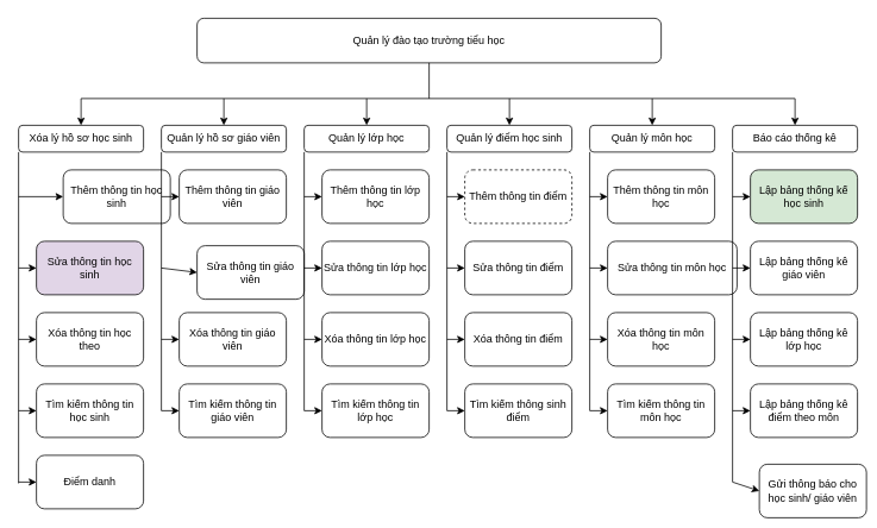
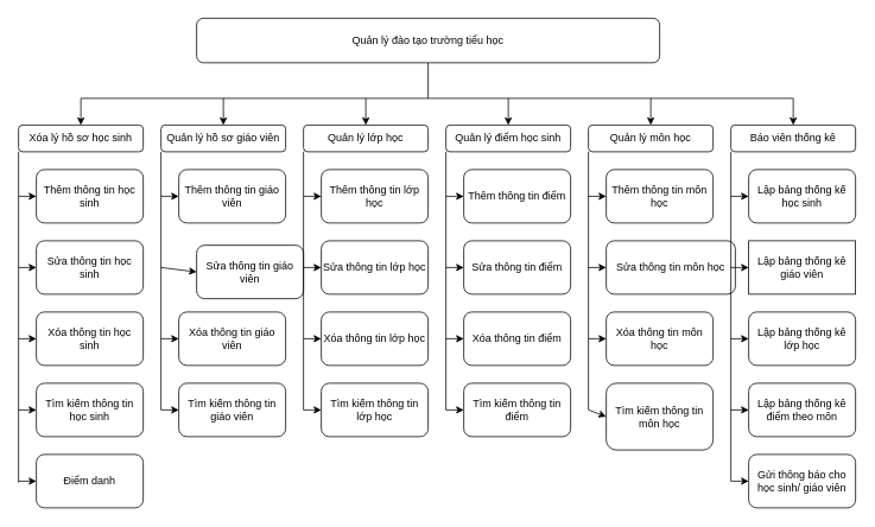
- <mxCell id="8" value="Báo cáo thống kê" style="rounded=1;whiteSpace=wrap;html=1;" vertex="1" parent="1"><mxGeometry x="820" y="140" width="140" height="30" as="geometry" /></mxCell>
+ <mxCell id="8" value="Báo viên thống kê" style="rounded=1;whiteSpace=wrap;html=1;" vertex="1" parent="1"><mxGeometry x="820" y="140" width="140" height="30" as="geometry" /></mxCell>
- <mxCell id="17" value="Thêm thông tin học sinh" style="rounded=1;whiteSpace=wrap;html=1;" vertex="1" parent="1"><mxGeometry x="70" y="190" width="120" height="60" as="geometry" /></mxCell>
+ <mxCell id="17" value="Thêm thông tin học sinh" style="rounded=1;whiteSpace=wrap;html=1;" vertex="1" parent="1"><mxGeometry x="40" y="190" width="120" height="60" as="geometry" /></mxCell>
- <mxCell id="46" value="Thêm thông tin điểm" style="rounded=1;whiteSpace=wrap;html=1;dashed=1;" vertex="1" parent="1"><mxGeometry x="520" y="190" width="120" height="60" as="geometry" /></mxCell>
+ <mxCell id="46" value="Thêm thông tin điểm" style="rounded=1;whiteSpace=wrap;html=1;" vertex="1" parent="1"><mxGeometry x="520" y="190" width="120" height="60" as="geometry" /></mxCell>
- <mxCell id="64" value="Lập bảng thống kế học sinh" style="rounded=1;whiteSpace=wrap;html=1;fillColor=#d5e8d4;" vertex="1" parent="1"><mxGeometry x="840" y="190" width="120" height="60" as="geometry" /></mxCell>
+ <mxCell id="64" value="Lập bảng thống kế học sinh" style="rounded=1;whiteSpace=wrap;html=1;" vertex="1" parent="1"><mxGeometry x="840" y="190" width="120" height="60" as="geometry" /></mxCell>
- <mxCell id="18" value="Sửa thông tin học sinh" style="rounded=1;whiteSpace=wrap;html=1;fillColor=#e1d5e7;" vertex="1" parent="1"><mxGeometry x="40" y="270" width="120" height="60" as="geometry" /></mxCell>
+ <mxCell id="18" value="Sửa thông tin học sinh" style="rounded=1;whiteSpace=wrap;html=1;" vertex="1" parent="1"><mxGeometry x="40" y="270" width="120" height="60" as="geometry" /></mxCell>
- <mxCell id="65" value="Lập bảng thống kê giáo viên" style="rounded=1;whiteSpace=wrap;html=1;" vertex="1" parent="1"><mxGeometry x="840" y="270" width="120" height="60" as="geometry" /></mxCell>
+ <mxCell id="65" value="Lập bảng thống kê giáo viên" style="whiteSpace=wrap;html=1;rounded=0;" vertex="1" parent="1"><mxGeometry x="840" y="270" width="120" height="60" as="geometry" /></mxCell>
- <mxCell id="19" value="Xóa thông tin học theo" style="rounded=1;whiteSpace=wrap;html=1;" vertex="1" parent="1"><mxGeometry x="40" y="350" width="120" height="60" as="geometry" /></mxCell>
+ <mxCell id="19" value="Xóa thông tin học sinh" style="rounded=1;whiteSpace=wrap;html=1;" vertex="1" parent="1"><mxGeometry x="40" y="350" width="120" height="60" as="geometry" /></mxCell>
- <mxCell id="49" value="Tìm kiếm thông sinh điểm" style="rounded=1;whiteSpace=wrap;html=1;" vertex="1" parent="1"><mxGeometry x="520" y="430" width="120" height="60" as="geometry" /></mxCell>
+ <mxCell id="49" value="Tìm kiếm thông tin điểm" style="rounded=1;whiteSpace=wrap;html=1;" vertex="1" parent="1"><mxGeometry x="520" y="430" width="120" height="60" as="geometry" /></mxCell>
- <mxCell id="58" value="Tìm kiếm thông tin môn học" style="rounded=1;whiteSpace=wrap;html=1;" vertex="1" parent="1"><mxGeometry x="680" y="430" width="120" height="60" as="geometry" /></mxCell>
+ <mxCell id="58" value="Tìm kiếm thông tin môn học" style="rounded=1;whiteSpace=wrap;html=1;" vertex="1" parent="1"><mxGeometry x="680" y="430" width="120" height="75" as="geometry" /></mxCell>
- <mxCell id="73" value="Gửi thông báo cho học sinh/ giáo viên" style="rounded=1;whiteSpace=wrap;html=1;" vertex="1" parent="1"><mxGeometry x="850" y="520" width="120" height="60" as="geometry" /></mxCell>
+ <mxCell id="73" value="Gửi thông báo cho học sinh/ giáo viên" style="rounded=1;whiteSpace=wrap;html=1;" vertex="1" parent="1"><mxGeometry x="840" y="510" width="120" height="60" as="geometry" /></mxCell>
